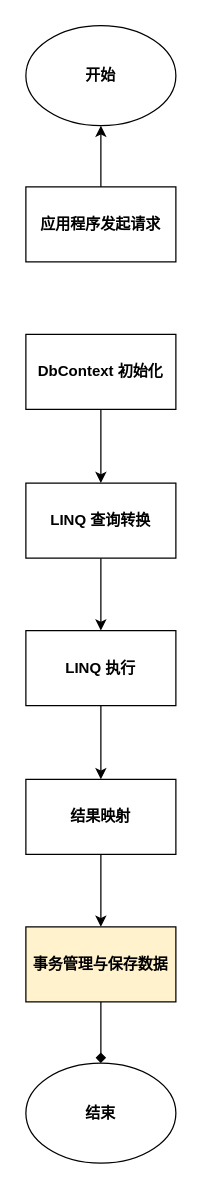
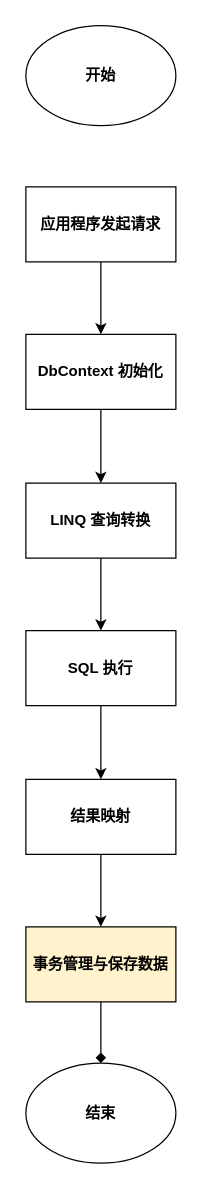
- <mxCell id="2" value="" style="edgeStyle=orthogonalEdgeStyle;rounded=0;orthogonalLoop=1;jettySize=auto;html=1;fontStyle=1;" edge="1" parent="1" source="3" target="4"><mxGeometry relative="1" as="geometry" /></mxCell>
+ <mxCell id="2" value="" style="edgeStyle=orthogonalEdgeStyle;rounded=0;orthogonalLoop=1;jettySize=auto;html=1;fontStyle=1" edge="1" parent="1" source="3" target="7"><mxGeometry relative="1" as="geometry" /></mxCell>
- <mxCell id="11" value="LINQ 执行" style="rounded=0;whiteSpace=wrap;html=1;fontStyle=1" vertex="1" parent="1"><mxGeometry x="20" y="504" width="120" height="60" as="geometry" /></mxCell>
+ <mxCell id="11" value="SQL 执行" style="rounded=0;whiteSpace=wrap;html=1;fontStyle=1" vertex="1" parent="1"><mxGeometry x="20" y="504" width="120" height="60" as="geometry" /></mxCell>
